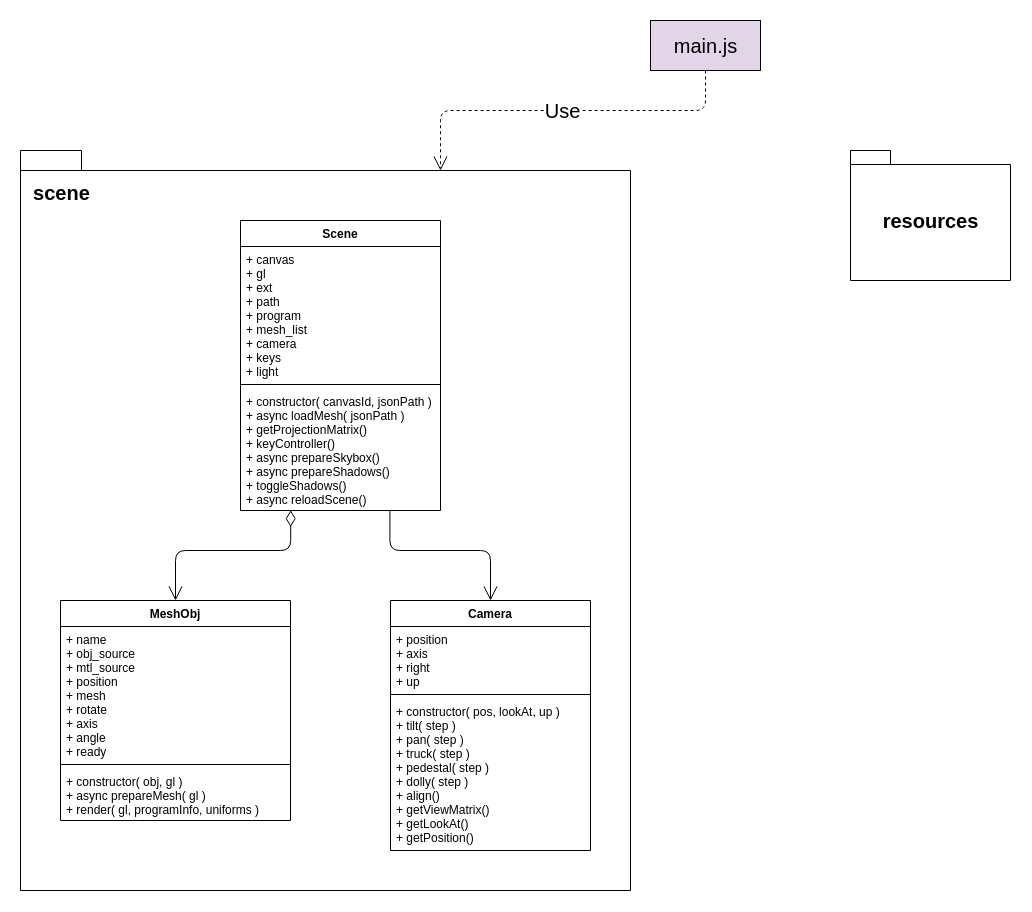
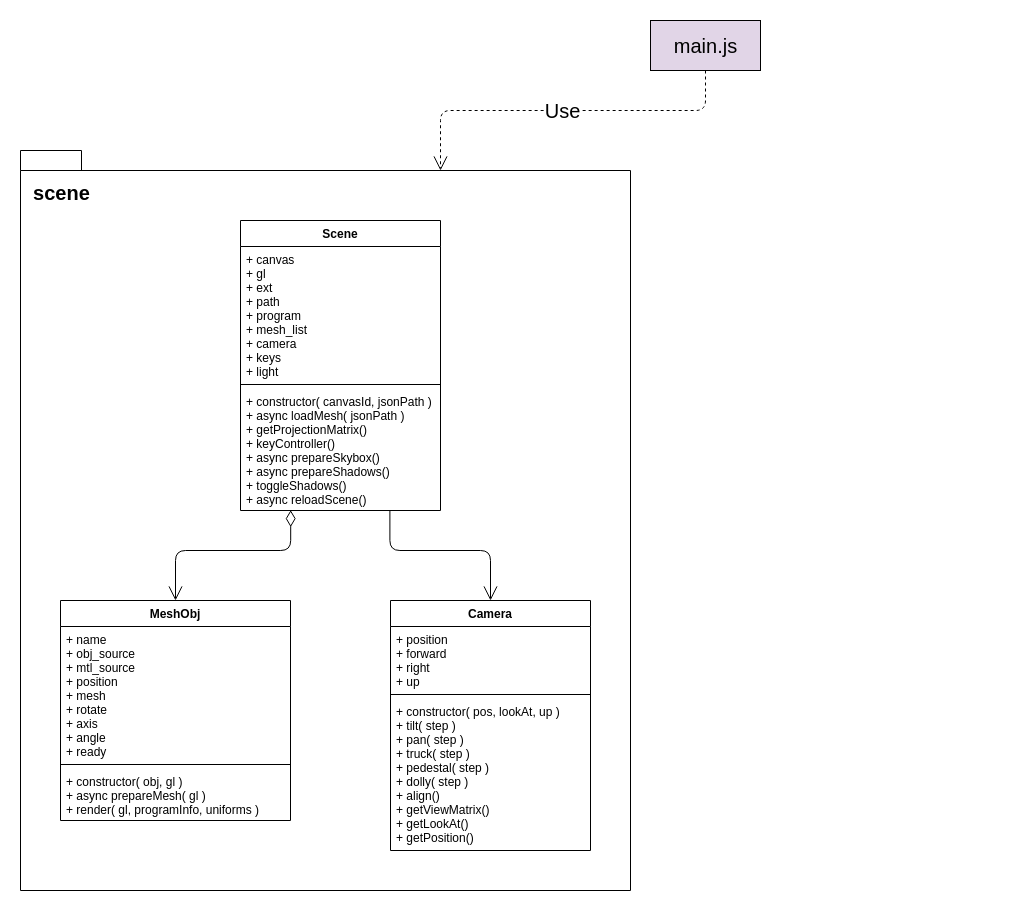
- <mxCell id="15" value="resources" style="shape=folder;fontStyle=1;spacingTop=10;tabWidth=40;tabHeight=14;tabPosition=left;html=1;fontSize=20;" vertex="1" parent="1"><mxGeometry x="850" y="150" width="160" height="130" as="geometry" /></mxCell>
- <mxCell id="8" value="+ position&#10;+ axis&#10;+ right&#10;+ up" style="text;strokeColor=none;fillColor=none;align=left;verticalAlign=top;spacingLeft=4;spacingRight=4;overflow=hidden;rotatable=0;points=[[0,0.5],[1,0.5]];portConstraint=eastwest;" parent="7" vertex="1"><mxGeometry y="26" width="200" height="64" as="geometry" /></mxCell>
+ <mxCell id="8" value="+ position&#10;+ forward&#10;+ right&#10;+ up" style="text;strokeColor=none;fillColor=none;align=left;verticalAlign=top;spacingLeft=4;spacingRight=4;overflow=hidden;rotatable=0;points=[[0,0.5],[1,0.5]];portConstraint=eastwest;" parent="7" vertex="1"><mxGeometry y="26" width="200" height="64" as="geometry" /></mxCell>
